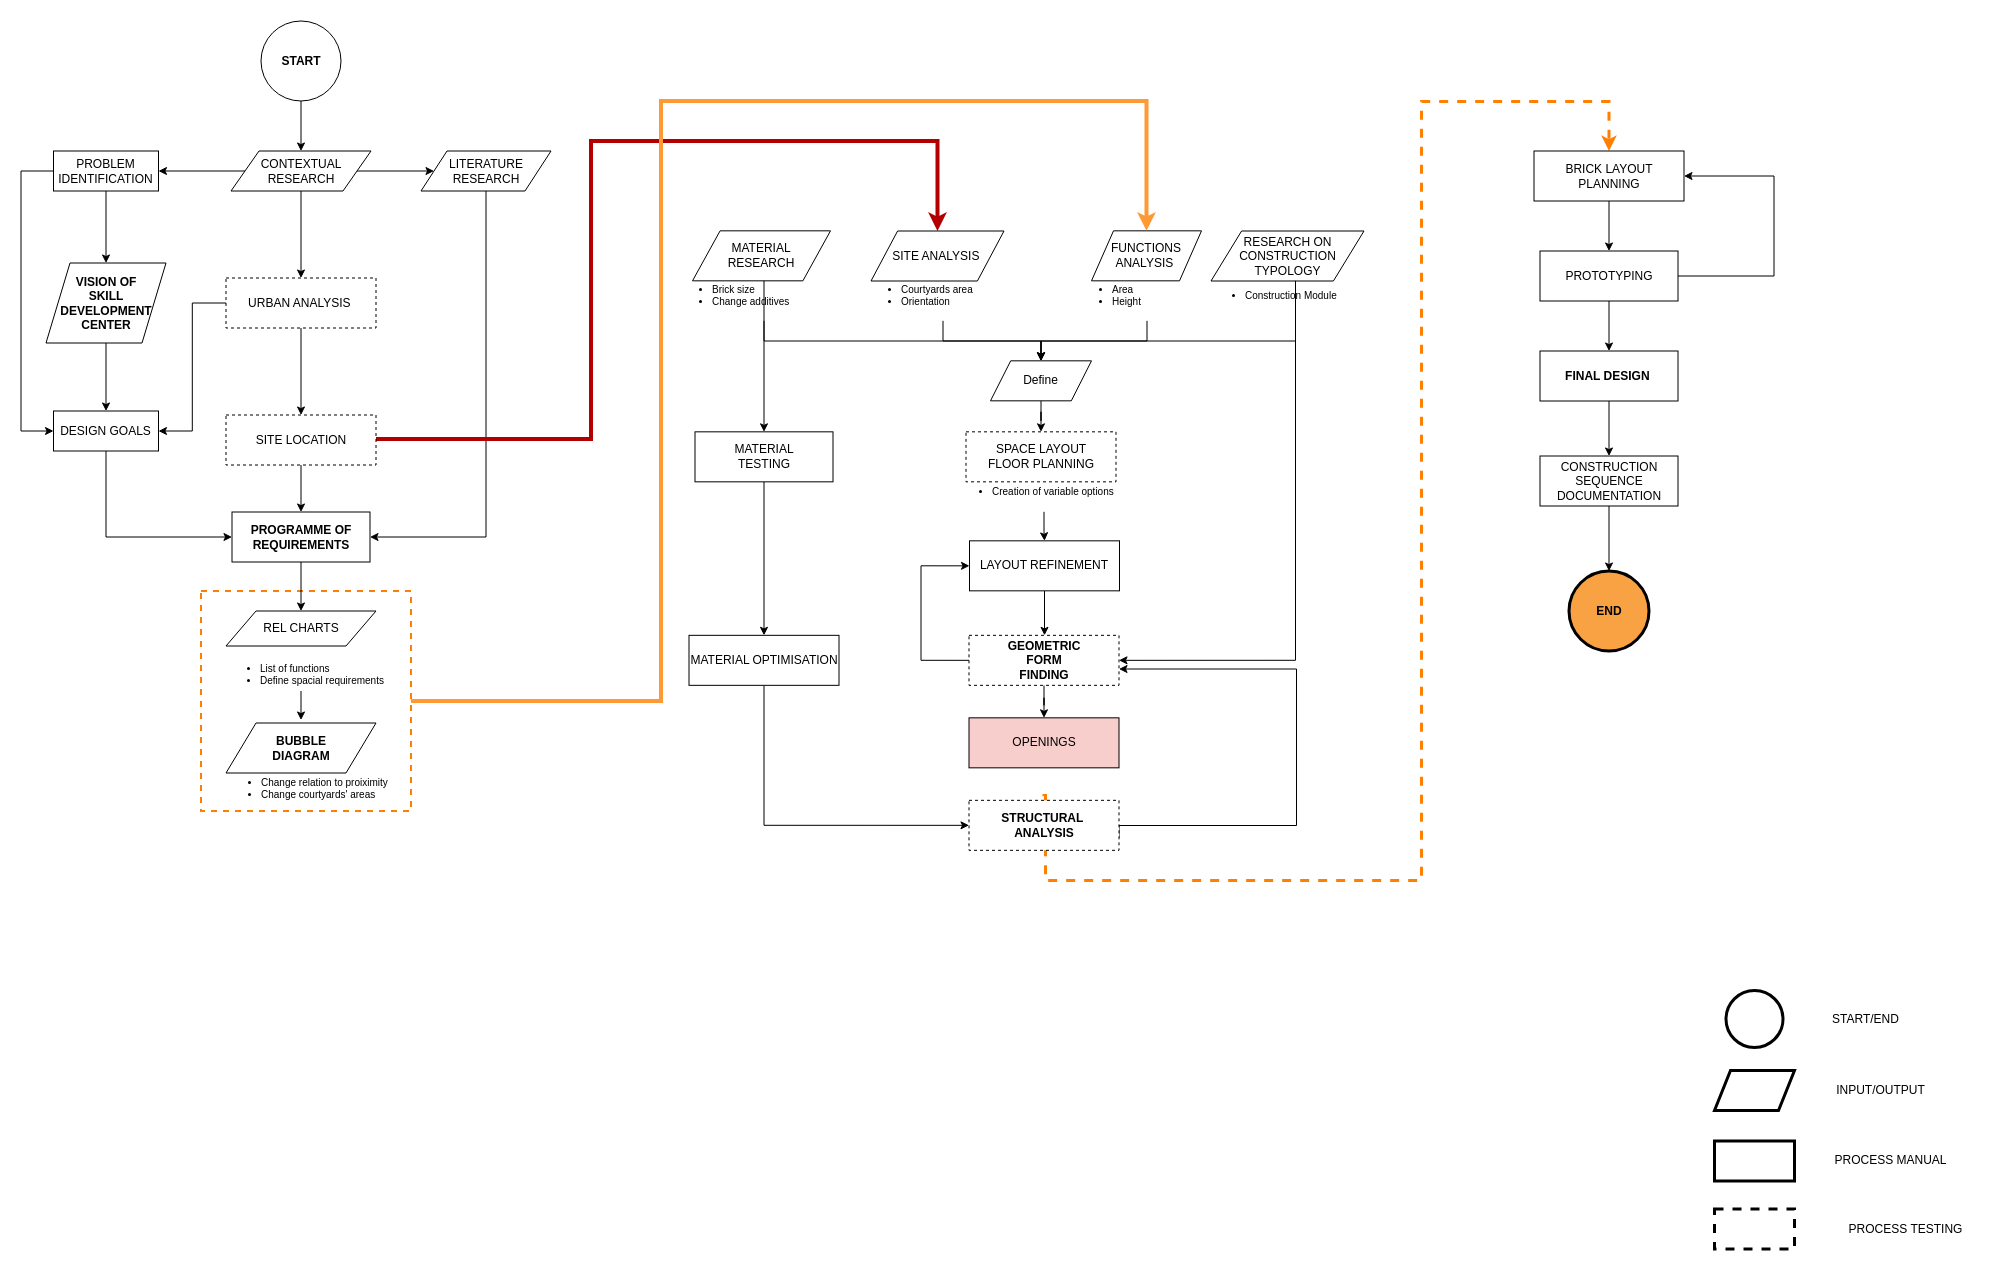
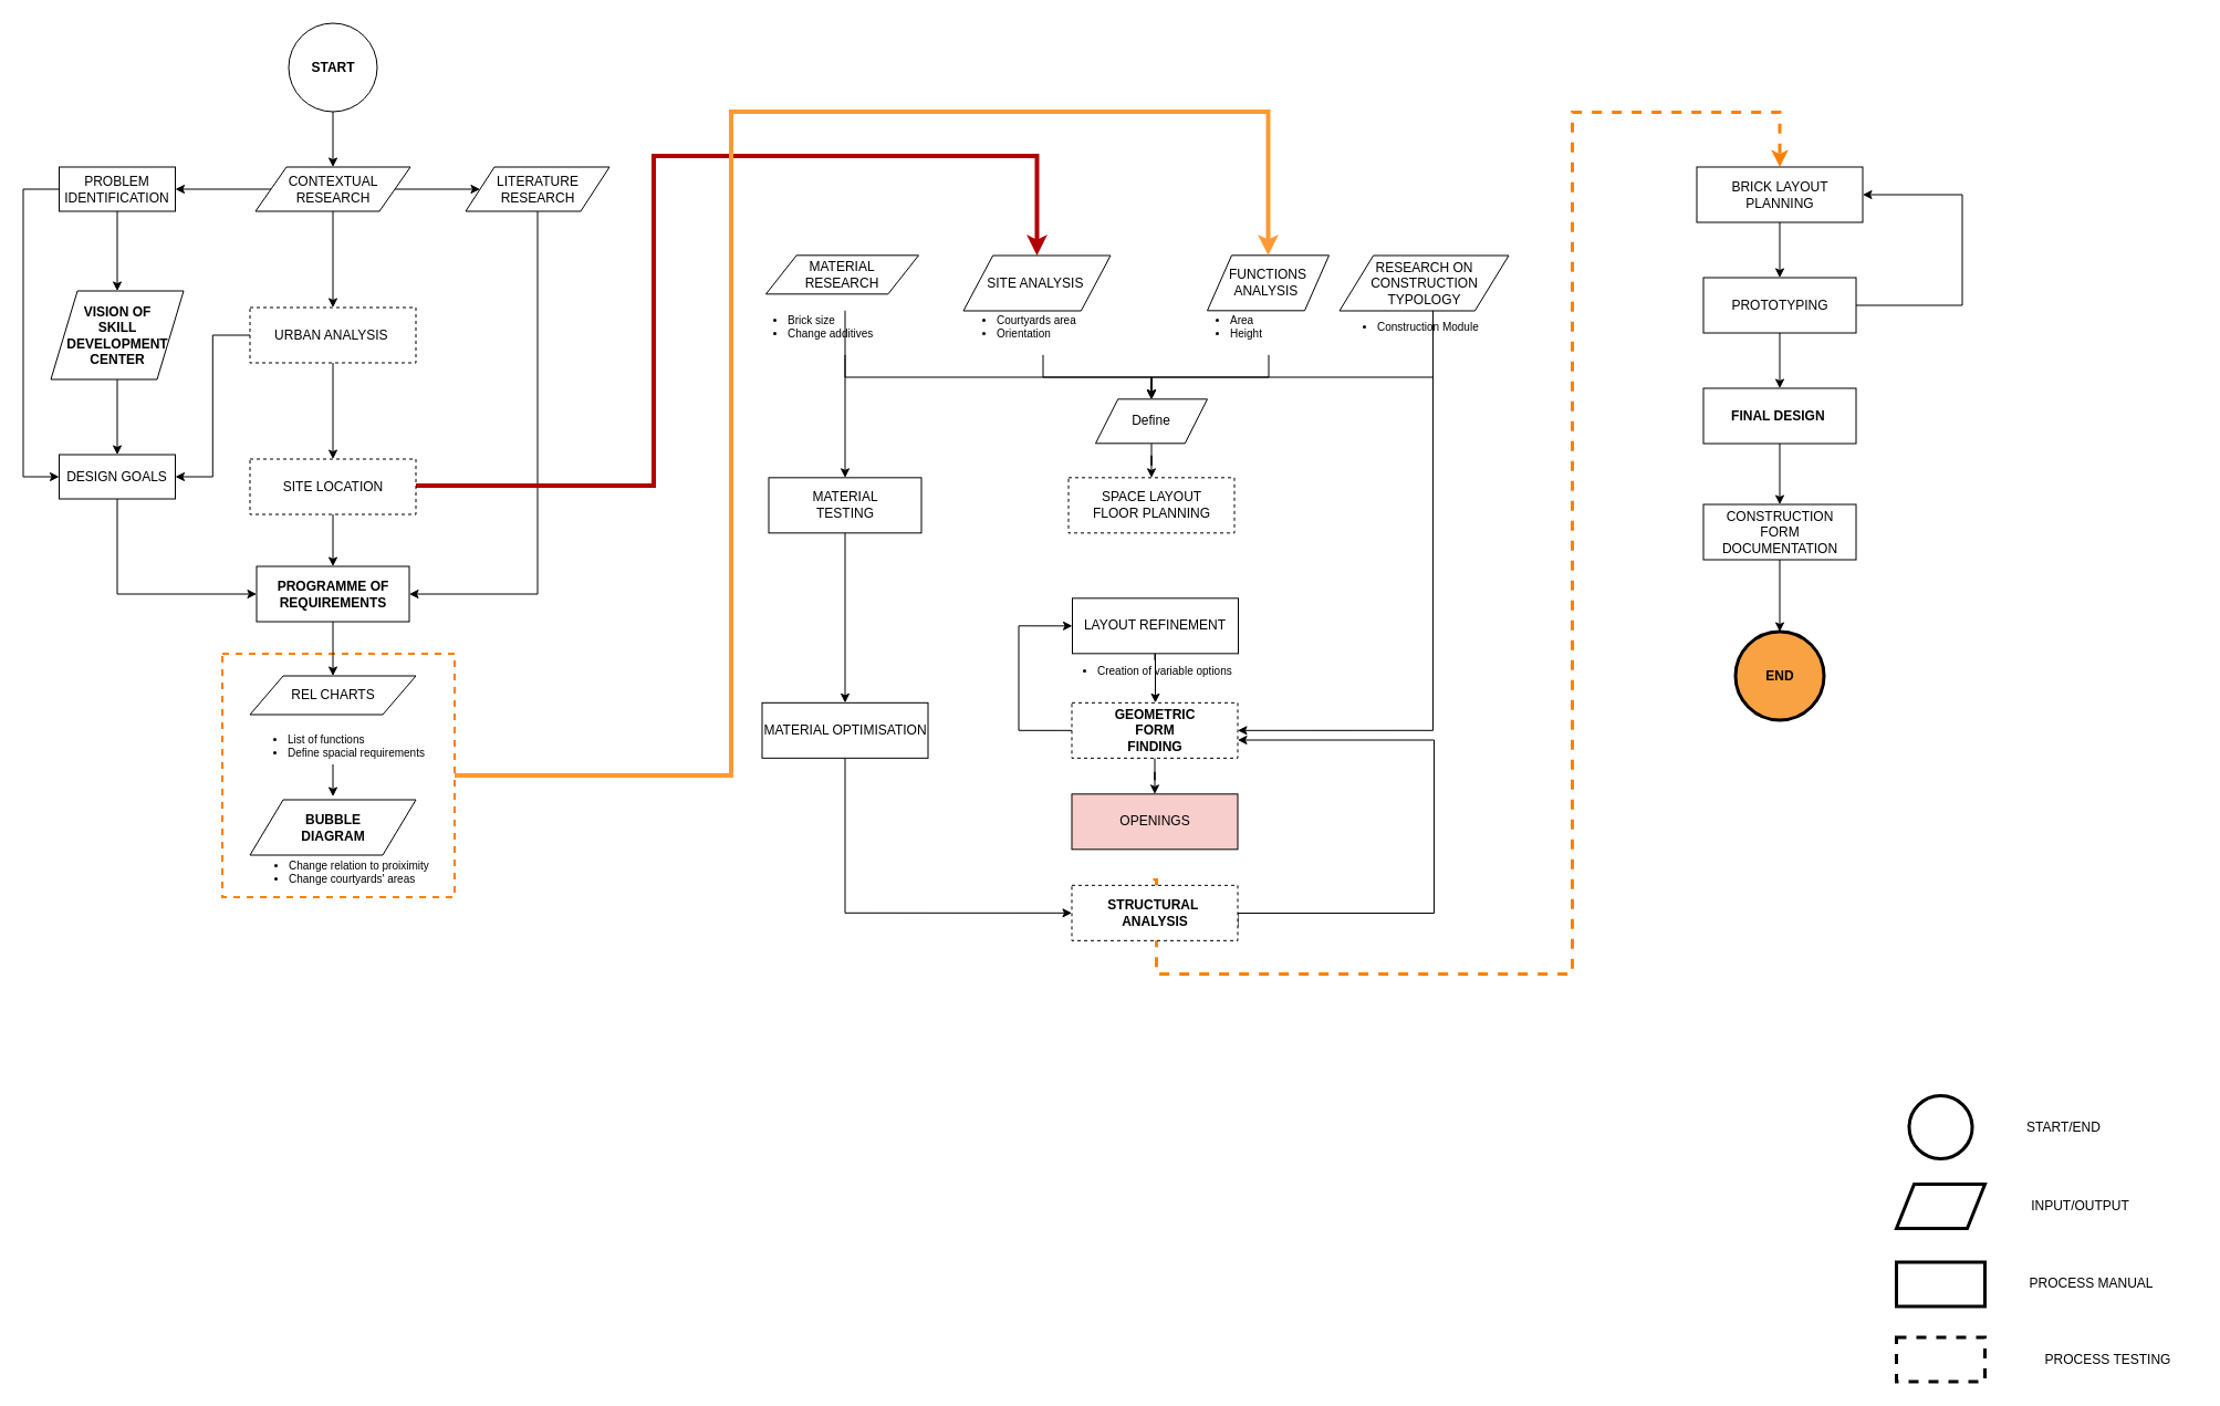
- <mxCell id="33" value="MATERIAL &lt;br&gt;RESEARCH" style="shape=parallelogram;perimeter=parallelogramPerimeter;whiteSpace=wrap;html=1;fontFamily=Helvetica;fontSize=12;fontColor=#000000;align=center;strokeColor=#000000;fillColor=#ffffff;" parent="1" vertex="1"><mxGeometry x="692" y="230.333" width="138" height="50" as="geometry" /></mxCell>
+ <mxCell id="33" value="MATERIAL &lt;br&gt;RESEARCH" style="shape=parallelogram;perimeter=parallelogramPerimeter;whiteSpace=wrap;html=1;fontFamily=Helvetica;fontSize=12;fontColor=#000000;align=center;strokeColor=#000000;fillColor=#ffffff;" parent="1" vertex="1"><mxGeometry x="692" y="230.333" width="138" height="35" as="geometry" /></mxCell>
- <mxCell id="49" value="CONSTRUCTION&lt;br&gt;SEQUENCE&lt;br&gt;DOCUMENTATION" style="rounded=0;whiteSpace=wrap;html=1;" parent="1" vertex="1"><mxGeometry x="1539.5" y="455.5" width="138" height="50" as="geometry" /></mxCell>
+ <mxCell id="49" value="CONSTRUCTION&lt;br&gt;FORM&lt;br&gt;DOCUMENTATION" style="rounded=0;whiteSpace=wrap;html=1;" parent="1" vertex="1"><mxGeometry x="1539.5" y="455.5" width="138" height="50" as="geometry" /></mxCell>
- <mxCell id="68" value="&lt;ul style=&quot;font-size: 10px ; line-height: 120%&quot;&gt;&lt;li&gt;Creation of variable options&amp;nbsp;&lt;/li&gt;&lt;/ul&gt;" style="text;html=1;strokeColor=none;fillColor=none;align=left;verticalAlign=middle;whiteSpace=wrap;rounded=0;labelPosition=center;verticalLabelPosition=middle;spacingTop=-10;spacingLeft=-10;spacing=-10;" parent="1" vertex="1"><mxGeometry x="972" y="481.333" width="143" height="30" as="geometry" /></mxCell>
+ <mxCell id="68" value="&lt;ul style=&quot;font-size: 10px ; line-height: 120%&quot;&gt;&lt;li&gt;Creation of variable options&amp;nbsp;&lt;/li&gt;&lt;/ul&gt;" style="text;html=1;strokeColor=none;fillColor=none;align=left;verticalAlign=middle;whiteSpace=wrap;rounded=0;labelPosition=center;verticalLabelPosition=middle;spacingTop=-10;spacingLeft=-10;spacing=-10;" parent="1" vertex="1"><mxGeometry x="972" y="596.333" width="143" height="30" as="geometry" /></mxCell>
